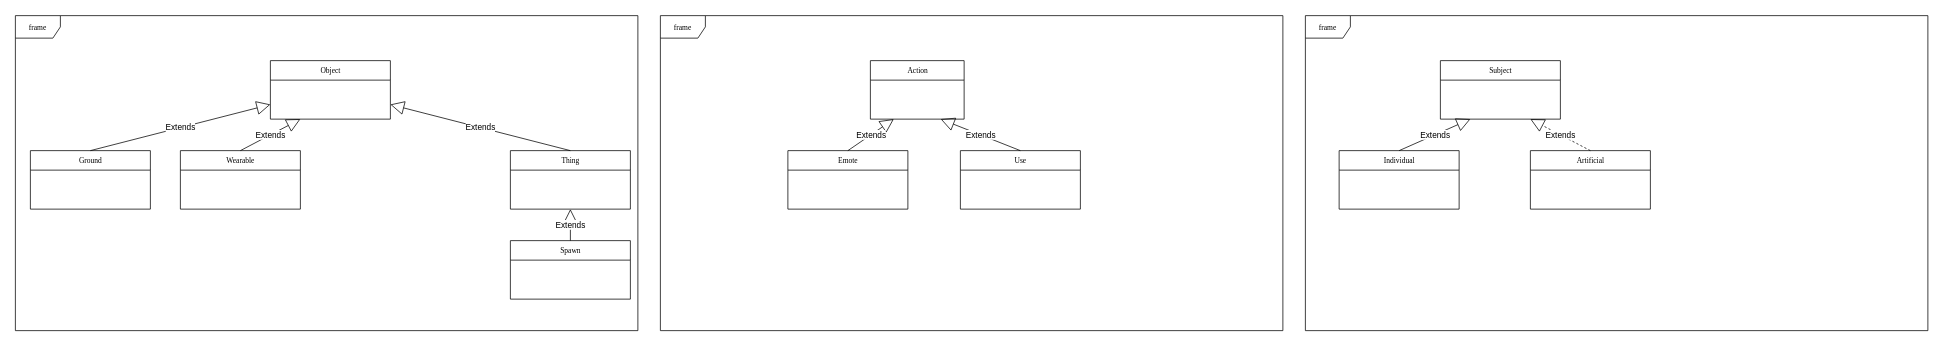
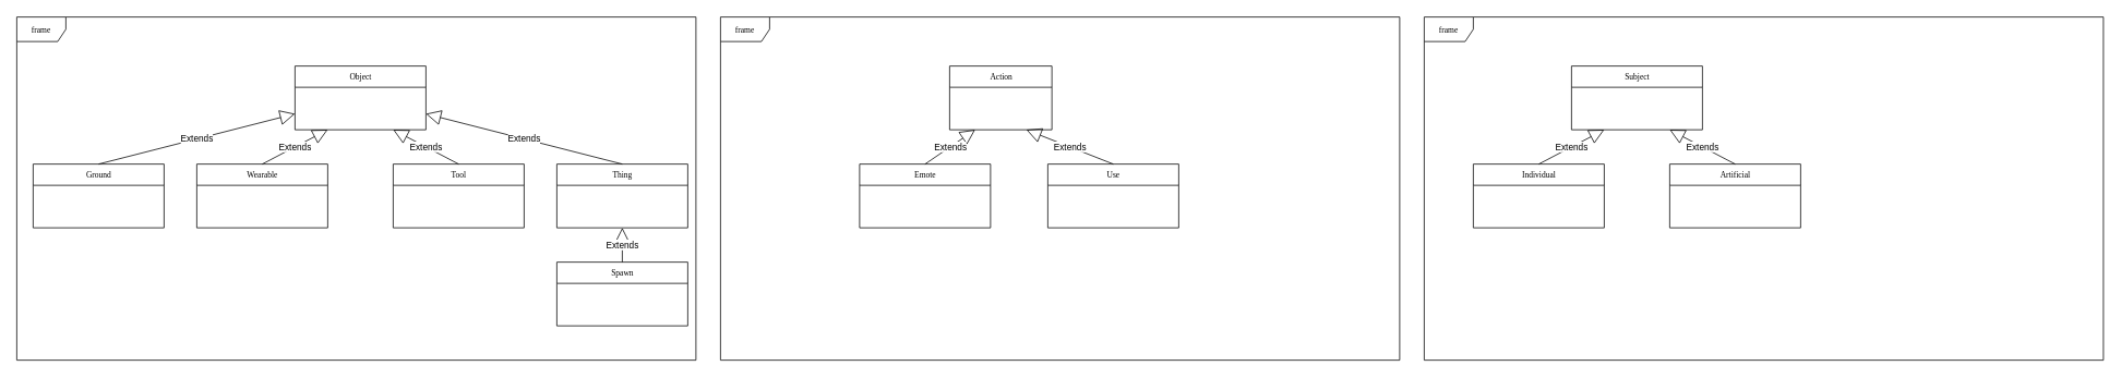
+ <mxCell id="20" value="Extends" style="endArrow=block;endSize=16;endFill=0;html=1;rounded=0;entryX=0.75;entryY=1;entryDx=0;entryDy=0;exitX=0.5;exitY=0;exitDx=0;exitDy=0;" edge="1" parent="1" source="10" target="5"><mxGeometry width="160" relative="1" as="geometry"><mxPoint x="300" y="340" as="sourcePoint" /><mxPoint x="460" y="340" as="targetPoint" /></mxGeometry></mxCell>
- <mxCell id="23" value="Extends" style="endArrow=block;endSize=16;endFill=0;html=1;rounded=0;entryX=0.75;entryY=1;entryDx=0;entryDy=0;exitX=0.5;exitY=0;exitDx=0;exitDy=0;dashed=1;" edge="1" parent="1" source="15" target="7"><mxGeometry width="160" relative="1" as="geometry"><mxPoint x="1480" y="360" as="sourcePoint" /><mxPoint x="1640" y="360" as="targetPoint" /></mxGeometry></mxCell>
+ <mxCell id="23" value="Extends" style="endArrow=block;endSize=16;endFill=0;html=1;rounded=0;entryX=0.75;entryY=1;entryDx=0;entryDy=0;exitX=0.5;exitY=0;exitDx=0;exitDy=0;" edge="1" parent="1" source="15" target="7"><mxGeometry width="160" relative="1" as="geometry"><mxPoint x="1480" y="360" as="sourcePoint" /><mxPoint x="1640" y="360" as="targetPoint" /></mxGeometry></mxCell>
+ <mxCell id="10" value="Tool" style="swimlane;html=1;fontStyle=0;childLayout=stackLayout;horizontal=1;startSize=26;fillColor=none;horizontalStack=0;resizeParent=1;resizeLast=0;collapsible=1;marginBottom=0;swimlaneFillColor=#ffffff;rounded=0;shadow=0;comic=0;labelBackgroundColor=none;strokeWidth=1;fontFamily=Verdana;fontSize=10;align=center;" vertex="1" parent="1"><mxGeometry x="480" y="200" width="160" height="78" as="geometry" /></mxCell>
- <mxCell id="14" value="Individual" style="swimlane;html=1;fontStyle=0;childLayout=stackLayout;horizontal=1;startSize=26;fillColor=none;horizontalStack=0;resizeParent=1;resizeLast=0;collapsible=1;marginBottom=0;swimlaneFillColor=#ffffff;rounded=0;shadow=0;comic=0;labelBackgroundColor=none;strokeWidth=1;fontFamily=Verdana;fontSize=10;align=center;" vertex="1" parent="1"><mxGeometry x="1785" y="200" width="160" height="78" as="geometry" /></mxCell>
+ <mxCell id="14" value="Individual" style="swimlane;html=1;fontStyle=0;childLayout=stackLayout;horizontal=1;startSize=26;fillColor=none;horizontalStack=0;resizeParent=1;resizeLast=0;collapsible=1;marginBottom=0;swimlaneFillColor=#ffffff;rounded=0;shadow=0;comic=0;labelBackgroundColor=none;strokeWidth=1;fontFamily=Verdana;fontSize=10;align=center;" vertex="1" parent="1"><mxGeometry x="1800" y="200" width="160" height="78" as="geometry" /></mxCell>
